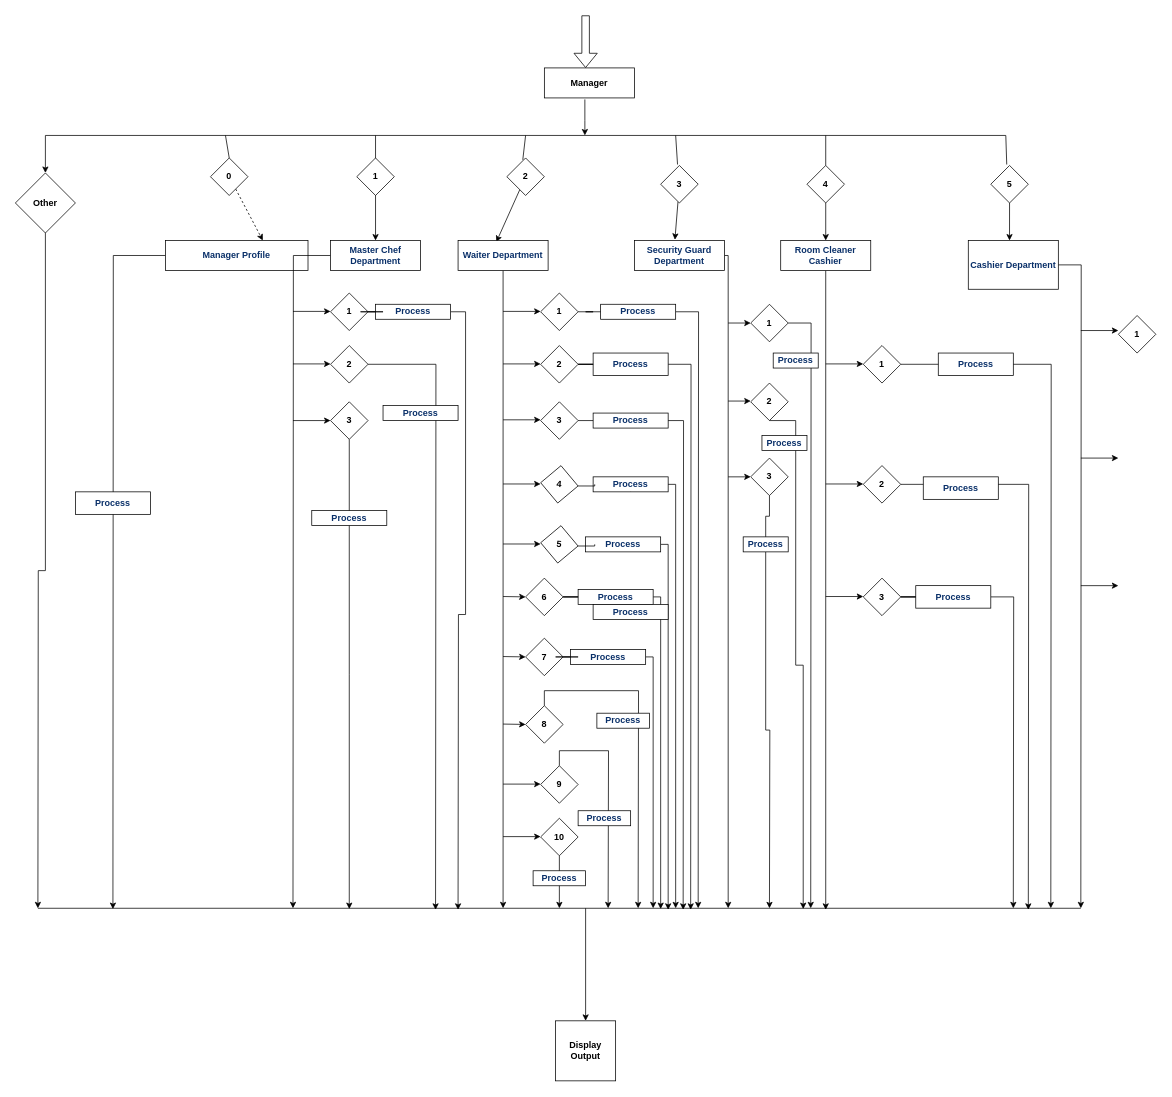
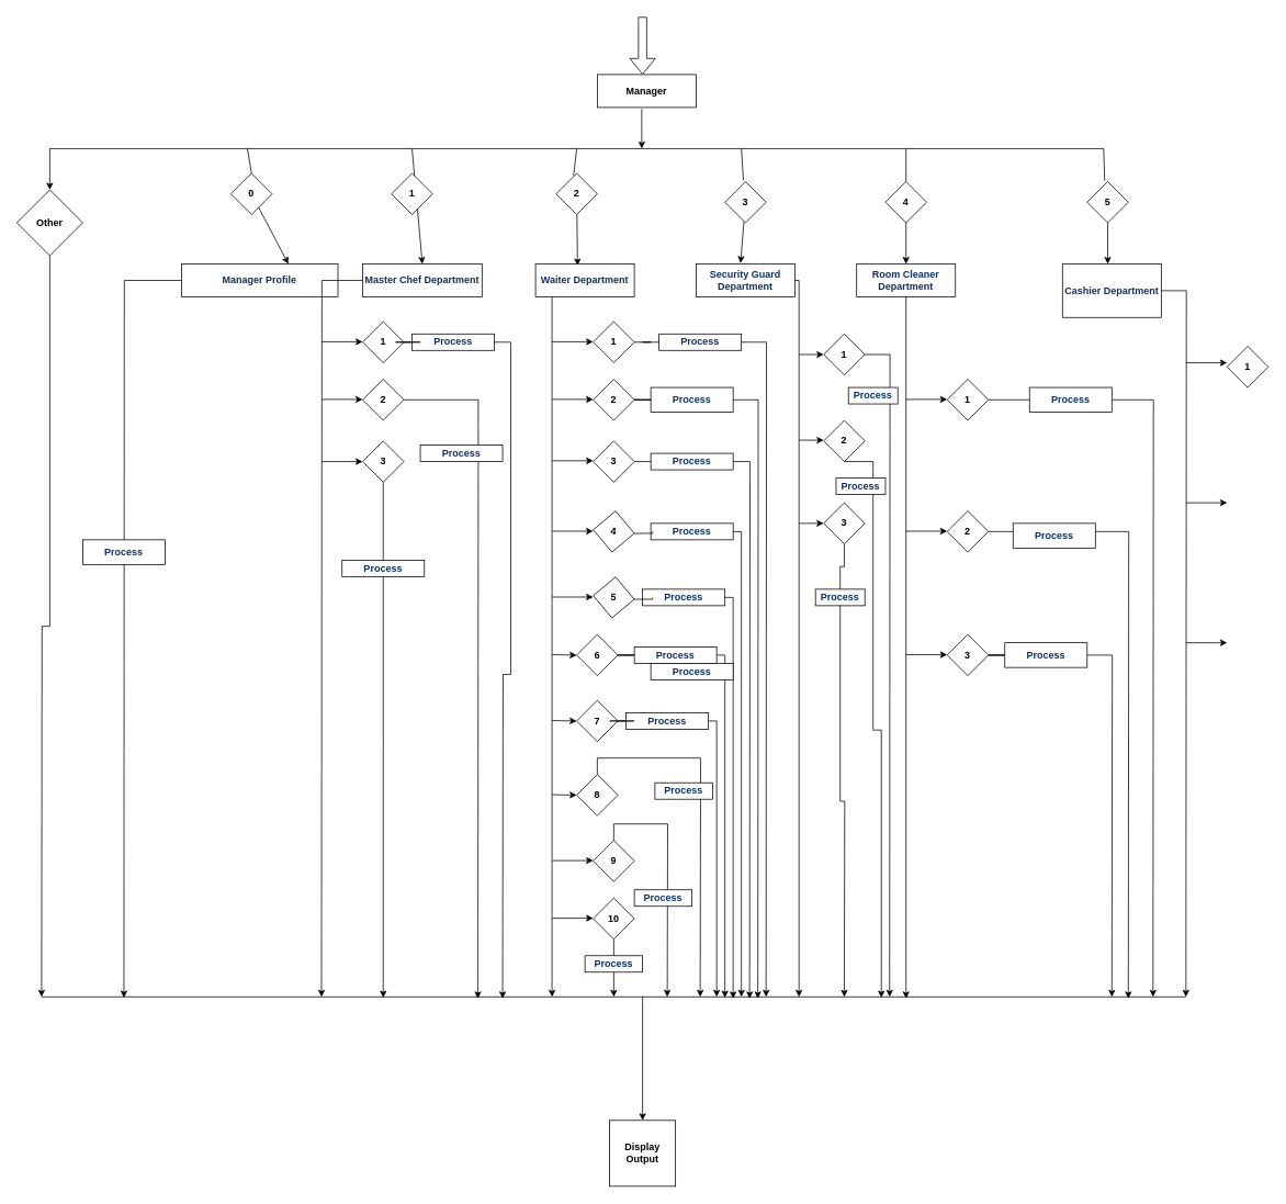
- <mxCell id="6" value="" style="endArrow=classic;html=1;rounded=0;fontStyle=1;entryX=0.683;entryY=0;entryDx=0;entryDy=0;entryPerimeter=0;startArrow=none;dashed=1;" edge="1" parent="1" source="90" target="14"><mxGeometry width="50" height="50" relative="1" as="geometry"><mxPoint y="180" as="sourcePoint" x="300" /><mxPoint y="230" as="targetPoint" x="300" /></mxGeometry></mxCell>
+ <mxCell id="6" value="" style="endArrow=classic;html=1;rounded=0;fontStyle=1;entryX=0.683;entryY=0;entryDx=0;entryDy=0;entryPerimeter=0;startArrow=none;" edge="1" parent="1" source="90" target="14"><mxGeometry width="50" height="50" relative="1" as="geometry"><mxPoint y="180" as="sourcePoint" x="300" /><mxPoint y="230" as="targetPoint" x="300" /></mxGeometry></mxCell>
- <mxCell id="16" value="&lt;span style=&quot;color: rgb(10 , 48 , 105) ; font-family: , , &amp;#34;sf mono&amp;#34; , &amp;#34;menlo&amp;#34; , &amp;#34;consolas&amp;#34; , &amp;#34;liberation mono&amp;#34; , monospace ; background-color: rgb(255 , 255 , 255)&quot;&gt;&lt;b&gt;Master Chef Department&lt;/b&gt;&lt;/span&gt;" style="rounded=0;whiteSpace=wrap;html=1;" vertex="1" parent="1"><mxGeometry x="440" y="320" width="120" height="40" as="geometry" /></mxCell>
+ <mxCell id="16" value="&lt;span style=&quot;color: rgb(10 , 48 , 105) ; font-family: , , &amp;#34;sf mono&amp;#34; , &amp;#34;menlo&amp;#34; , &amp;#34;consolas&amp;#34; , &amp;#34;liberation mono&amp;#34; , monospace ; background-color: rgb(255 , 255 , 255)&quot;&gt;&lt;b&gt;Master Chef Department&lt;/b&gt;&lt;/span&gt;" style="rounded=0;whiteSpace=wrap;html=1;" vertex="1" parent="1"><mxGeometry x="440" y="320" width="145" height="40" as="geometry" /></mxCell>
- <mxCell id="18" value="&lt;span style=&quot;color: rgb(10 , 48 , 105) ; font-family: , , &amp;#34;sf mono&amp;#34; , &amp;#34;menlo&amp;#34; , &amp;#34;consolas&amp;#34; , &amp;#34;liberation mono&amp;#34; , monospace ; background-color: rgb(255 , 255 , 255)&quot;&gt;&lt;b&gt;Waiter Department&lt;/b&gt;&lt;/span&gt;" style="rounded=0;whiteSpace=wrap;html=1;" vertex="1" parent="1"><mxGeometry x="610" y="320" width="120" height="40" as="geometry" /></mxCell>
+ <mxCell id="18" value="&lt;span style=&quot;color: rgb(10 , 48 , 105) ; font-family: , , &amp;#34;sf mono&amp;#34; , &amp;#34;menlo&amp;#34; , &amp;#34;consolas&amp;#34; , &amp;#34;liberation mono&amp;#34; , monospace ; background-color: rgb(255 , 255 , 255)&quot;&gt;&lt;b&gt;Waiter Department&lt;/b&gt;&lt;/span&gt;" style="rounded=0;whiteSpace=wrap;html=1;" vertex="1" parent="1"><mxGeometry x="650" y="320" width="120" height="40" as="geometry" /></mxCell>
- <mxCell id="22" value="&lt;span style=&quot;color: rgb(10 , 48 , 105) ; font-family: , , &amp;#34;sf mono&amp;#34; , &amp;#34;menlo&amp;#34; , &amp;#34;consolas&amp;#34; , &amp;#34;liberation mono&amp;#34; , monospace ; background-color: rgb(255 , 255 , 255)&quot;&gt;&lt;b&gt;Room Cleaner Cashier&lt;/b&gt;&lt;/span&gt;" style="rounded=0;whiteSpace=wrap;html=1;" vertex="1" parent="1"><mxGeometry x="1040" y="320" width="120" height="40" as="geometry" /></mxCell>
+ <mxCell id="22" value="&lt;span style=&quot;color: rgb(10 , 48 , 105) ; font-family: , , &amp;#34;sf mono&amp;#34; , &amp;#34;menlo&amp;#34; , &amp;#34;consolas&amp;#34; , &amp;#34;liberation mono&amp;#34; , monospace ; background-color: rgb(255 , 255 , 255)&quot;&gt;&lt;b&gt;Room Cleaner Department&lt;/b&gt;&lt;/span&gt;" style="rounded=0;whiteSpace=wrap;html=1;" vertex="1" parent="1"><mxGeometry x="1040" y="320" width="120" height="40" as="geometry" /></mxCell>
